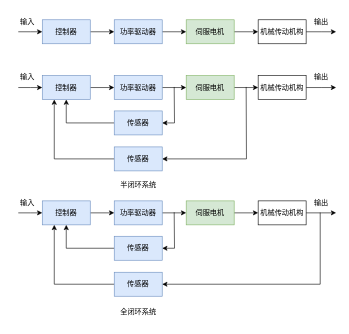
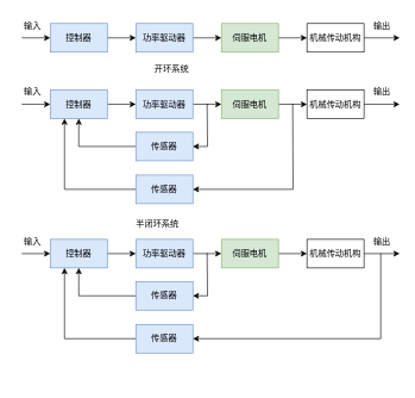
+ <mxCell id="13" value="开环系统" style="text;html=1;align=center;verticalAlign=middle;resizable=0;points=[];autosize=1;strokeColor=none;fillColor=none;" vertex="1" parent="1"><mxGeometry x="205" y="80" width="70" height="30" as="geometry" /></mxCell>
- <mxCell id="25" value="半闭环系统" style="text;html=1;align=center;verticalAlign=middle;resizable=0;points=[];autosize=1;strokeColor=none;fillColor=none;" vertex="1" parent="1"><mxGeometry x="190" y="292" width="80" height="30" as="geometry" /></mxCell>
+ <mxCell id="25" value="半闭环系统" style="text;html=1;align=center;verticalAlign=middle;resizable=0;points=[];autosize=1;strokeColor=none;fillColor=none;" vertex="1" parent="1"><mxGeometry x="180" y="297" width="80" height="30" as="geometry" /></mxCell>
- <mxCell id="43" value="全闭环系统" style="text;html=1;align=center;verticalAlign=middle;resizable=0;points=[];autosize=1;strokeColor=none;fillColor=none;" vertex="1" parent="1"><mxGeometry x="190" y="504" width="80" height="30" as="geometry" /></mxCell>
